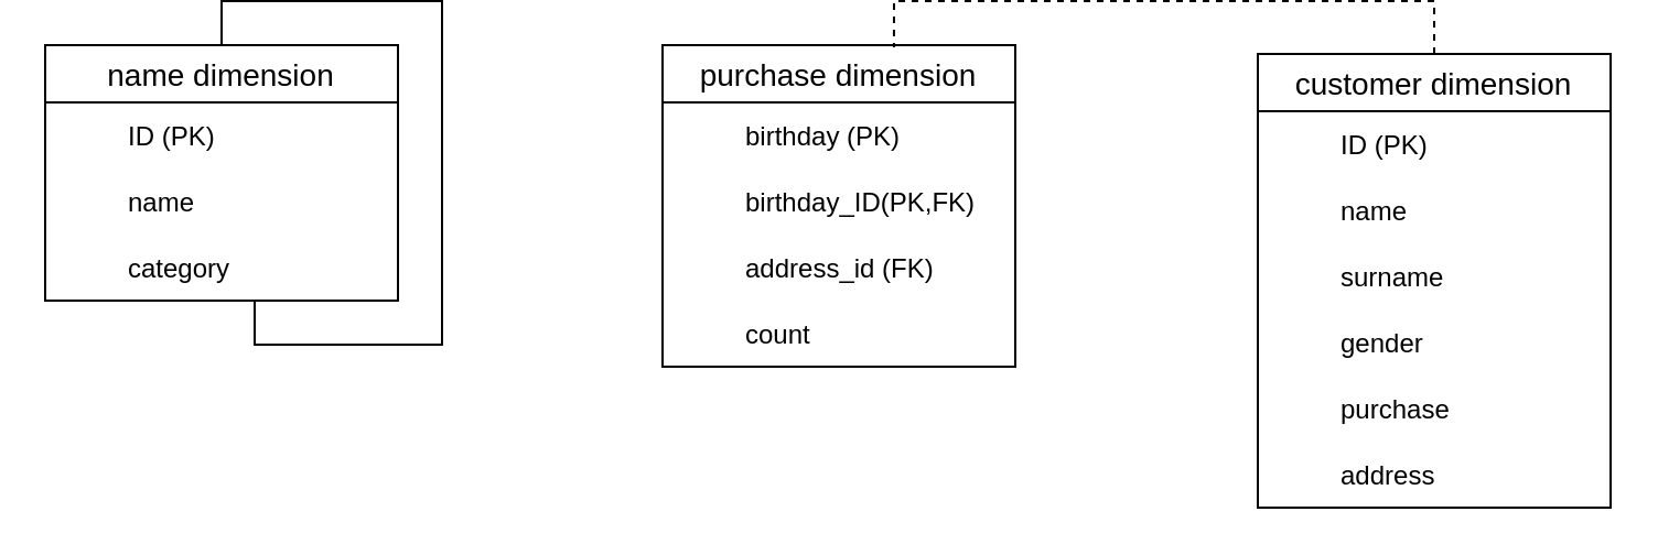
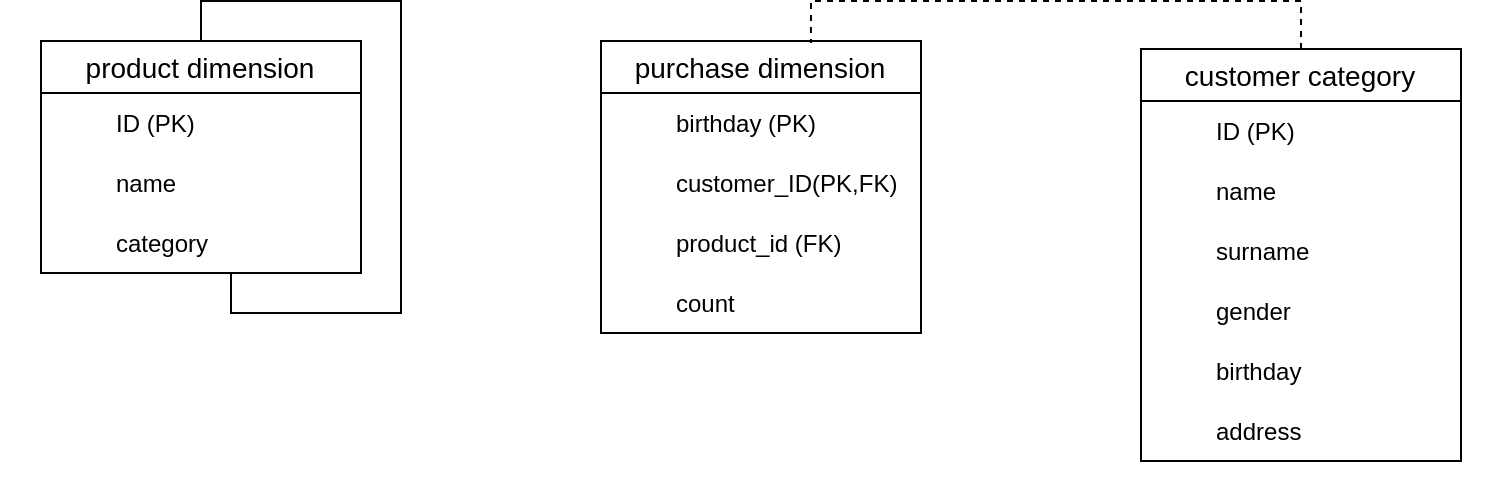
- <mxCell id="17" value="name dimension" style="swimlane;fontStyle=0;childLayout=stackLayout;horizontal=1;startSize=26;horizontalStack=0;resizeParent=1;resizeParentMax=0;resizeLast=0;collapsible=1;marginBottom=0;align=center;fontSize=14;" vertex="1" parent="1"><mxGeometry x="20" y="20" width="160" height="116" as="geometry" /></mxCell>
+ <mxCell id="17" value="product dimension" style="swimlane;fontStyle=0;childLayout=stackLayout;horizontal=1;startSize=26;horizontalStack=0;resizeParent=1;resizeParentMax=0;resizeLast=0;collapsible=1;marginBottom=0;align=center;fontSize=14;" vertex="1" parent="1"><mxGeometry x="20" y="20" width="160" height="116" as="geometry" /></mxCell>
- <mxCell id="32" value="customer dimension" style="swimlane;fontStyle=0;childLayout=stackLayout;horizontal=1;startSize=26;horizontalStack=0;resizeParent=1;resizeParentMax=0;resizeLast=0;collapsible=1;marginBottom=0;align=center;fontSize=14;" vertex="1" parent="1"><mxGeometry x="570" y="24" width="160" height="206" as="geometry" /></mxCell>
+ <mxCell id="32" value="customer category" style="swimlane;fontStyle=0;childLayout=stackLayout;horizontal=1;startSize=26;horizontalStack=0;resizeParent=1;resizeParentMax=0;resizeLast=0;collapsible=1;marginBottom=0;align=center;fontSize=14;" vertex="1" parent="1"><mxGeometry x="570" y="24" width="160" height="206" as="geometry" /></mxCell>
- <mxCell id="9" value="birthday_ID(PK,FK)" style="shape=partialRectangle;connectable=0;fillColor=none;top=0;left=0;bottom=0;right=0;align=left;spacingLeft=6;overflow=hidden;" vertex="1" parent="7"><mxGeometry x="30" width="130" height="30" as="geometry"><mxRectangle width="130" height="30" as="alternateBounds" /></mxGeometry></mxCell>
+ <mxCell id="9" value="customer_ID(PK,FK)" style="shape=partialRectangle;connectable=0;fillColor=none;top=0;left=0;bottom=0;right=0;align=left;spacingLeft=6;overflow=hidden;" vertex="1" parent="7"><mxGeometry x="30" width="130" height="30" as="geometry"><mxRectangle width="130" height="30" as="alternateBounds" /></mxGeometry></mxCell>
- <mxCell id="12" value="address_id (FK)" style="shape=partialRectangle;connectable=0;fillColor=none;top=0;left=0;bottom=0;right=0;align=left;spacingLeft=6;overflow=hidden;" vertex="1" parent="10"><mxGeometry x="30" width="130" height="30" as="geometry"><mxRectangle width="130" height="30" as="alternateBounds" /></mxGeometry></mxCell>
+ <mxCell id="12" value="product_id (FK)" style="shape=partialRectangle;connectable=0;fillColor=none;top=0;left=0;bottom=0;right=0;align=left;spacingLeft=6;overflow=hidden;" vertex="1" parent="10"><mxGeometry x="30" width="130" height="30" as="geometry"><mxRectangle width="130" height="30" as="alternateBounds" /></mxGeometry></mxCell>
- <mxCell id="49" value="purchase" style="shape=partialRectangle;connectable=0;fillColor=none;top=0;left=0;bottom=0;right=0;align=left;spacingLeft=6;overflow=hidden;" vertex="1" parent="47"><mxGeometry x="30" width="130" height="30" as="geometry"><mxRectangle width="130" height="30" as="alternateBounds" /></mxGeometry></mxCell>
+ <mxCell id="49" value="birthday" style="shape=partialRectangle;connectable=0;fillColor=none;top=0;left=0;bottom=0;right=0;align=left;spacingLeft=6;overflow=hidden;" vertex="1" parent="47"><mxGeometry x="30" width="130" height="30" as="geometry"><mxRectangle width="130" height="30" as="alternateBounds" /></mxGeometry></mxCell>
